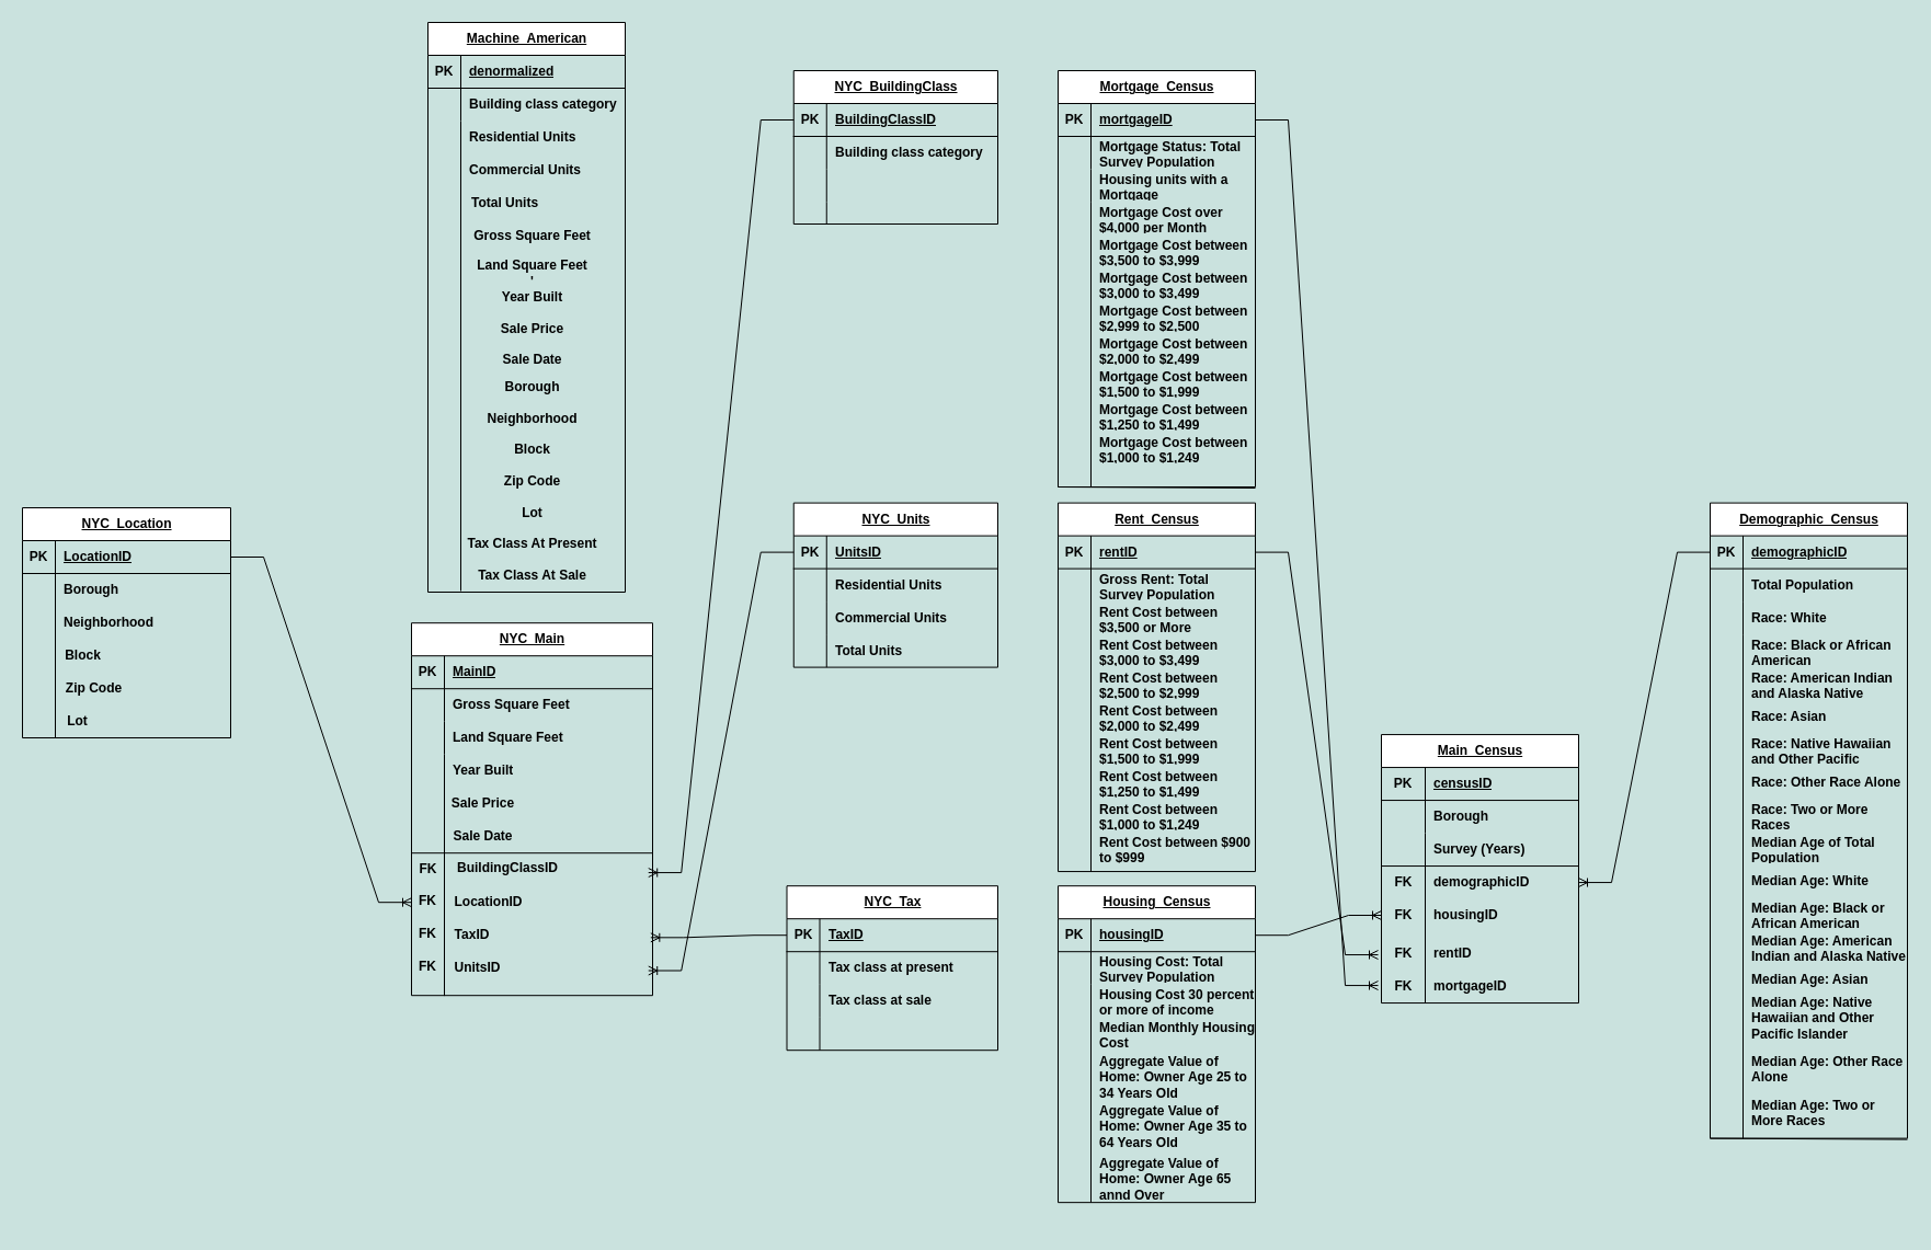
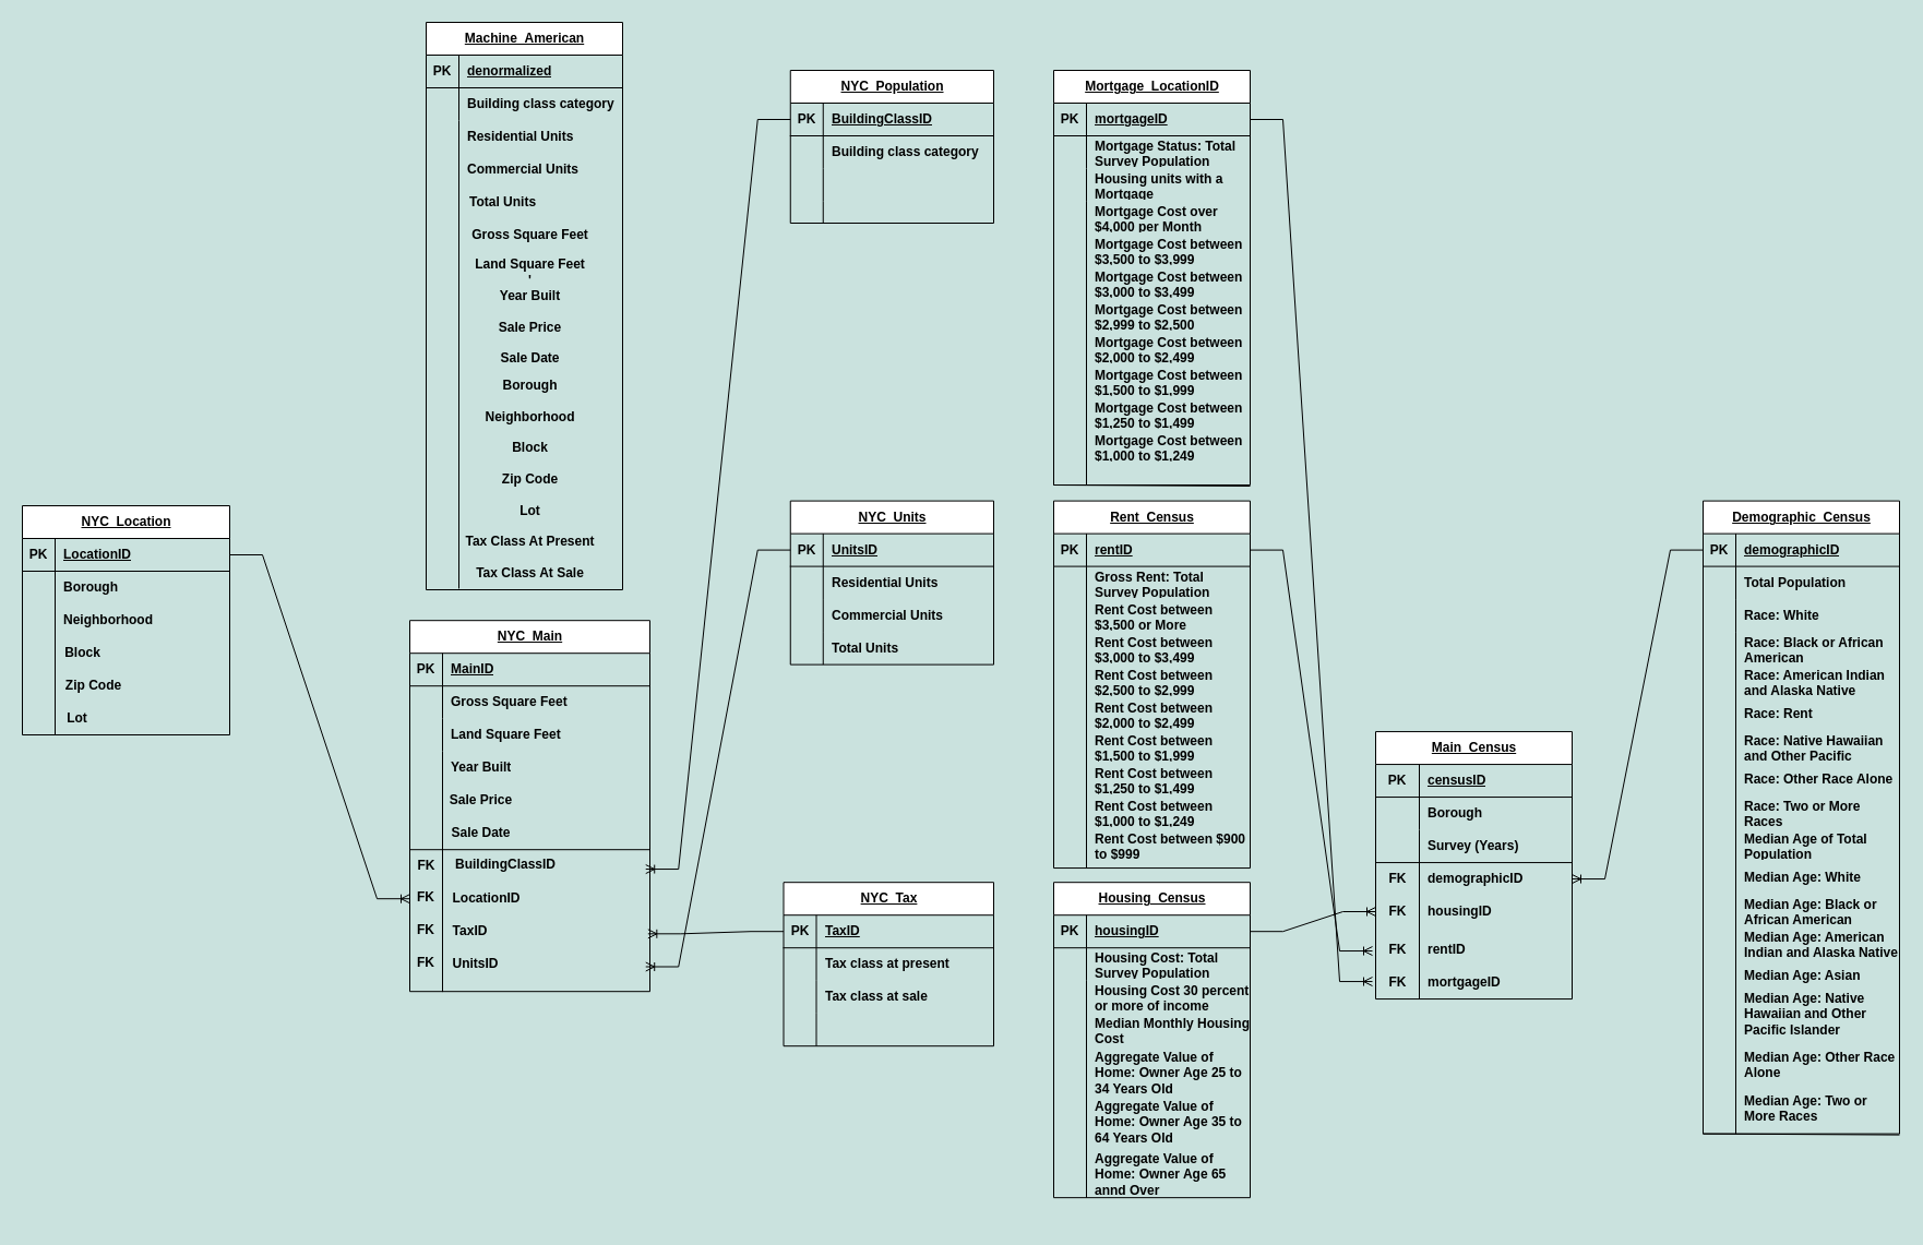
- <mxCell id="15" value="&lt;u&gt;NYC_BuildingClass&lt;/u&gt;" style="shape=table;startSize=30;container=1;collapsible=1;childLayout=tableLayout;fixedRows=1;rowLines=0;fontStyle=1;align=center;resizeLast=1;html=1;fontSize=12;" vertex="1" parent="1"><mxGeometry x="723.75" y="64" width="186.25" height="140" as="geometry" /></mxCell>
+ <mxCell id="15" value="&lt;u&gt;NYC_Population&lt;/u&gt;" style="shape=table;startSize=30;container=1;collapsible=1;childLayout=tableLayout;fixedRows=1;rowLines=0;fontStyle=1;align=center;resizeLast=1;html=1;fontSize=12;" vertex="1" parent="1"><mxGeometry x="723.75" y="64" width="186.25" height="140" as="geometry" /></mxCell>
- <mxCell id="116" value="&lt;u&gt;Mortgage_Census&lt;/u&gt;" style="shape=table;startSize=30;container=1;collapsible=1;childLayout=tableLayout;fixedRows=1;rowLines=0;fontStyle=1;align=center;resizeLast=1;html=1;" vertex="1" parent="1"><mxGeometry x="965" y="64" width="180" height="380" as="geometry" /></mxCell>
+ <mxCell id="116" value="&lt;u&gt;Mortgage_LocationID&lt;/u&gt;" style="shape=table;startSize=30;container=1;collapsible=1;childLayout=tableLayout;fixedRows=1;rowLines=0;fontStyle=1;align=center;resizeLast=1;html=1;" vertex="1" parent="1"><mxGeometry x="965" y="64" width="180" height="380" as="geometry" /></mxCell>
- <mxCell id="160" value="Race: Asian " style="shape=partialRectangle;connectable=0;fillColor=none;top=0;left=0;bottom=0;right=0;align=left;spacingLeft=6;overflow=hidden;whiteSpace=wrap;html=1;fontStyle=1" vertex="1" parent="1"><mxGeometry x="1590" y="638.6" width="150" height="30" as="geometry"><mxRectangle width="150" height="30" as="alternateBounds" /></mxGeometry></mxCell>
+ <mxCell id="160" value="Race: Rent " style="shape=partialRectangle;connectable=0;fillColor=none;top=0;left=0;bottom=0;right=0;align=left;spacingLeft=6;overflow=hidden;whiteSpace=wrap;html=1;fontStyle=1" vertex="1" parent="1"><mxGeometry x="1590" y="638.6" width="150" height="30" as="geometry"><mxRectangle width="150" height="30" as="alternateBounds" /></mxGeometry></mxCell>
